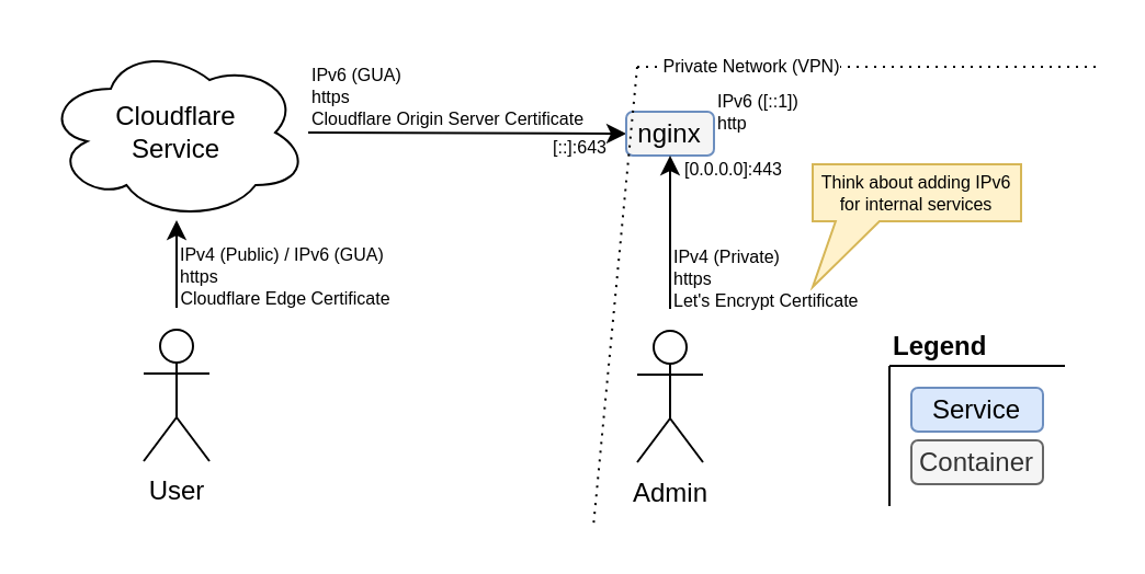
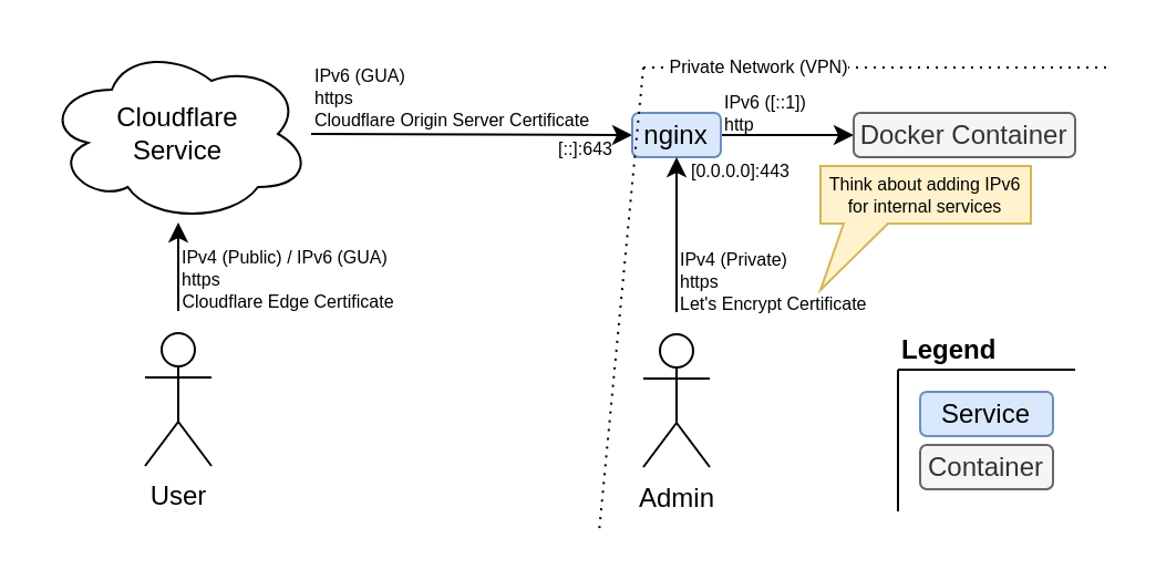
- <mxCell id="9" value="&lt;font style=&quot;font-size: 12px&quot;&gt;nginx&lt;/font&gt;" style="rounded=1;whiteSpace=wrap;html=1;fontSize=10;fillColor=#f5f5f5;strokeColor=#6c8ebf;" parent="1" vertex="1"><mxGeometry x="285" y="50.5" width="40" height="20" as="geometry" /></mxCell>
+ <mxCell id="9" value="&lt;font style=&quot;font-size: 12px&quot;&gt;nginx&lt;/font&gt;" style="rounded=1;whiteSpace=wrap;html=1;fontSize=10;fillColor=#dae8fc;strokeColor=#6c8ebf;" parent="1" vertex="1"><mxGeometry x="285" y="50.5" width="40" height="20" as="geometry" /></mxCell>
+ <mxCell id="8" style="edgeStyle=orthogonalEdgeStyle;rounded=0;orthogonalLoop=1;jettySize=auto;html=1;exitX=1;exitY=0.5;exitDx=0;exitDy=0;entryX=0;entryY=0.5;entryDx=0;entryDy=0;fontSize=12;endArrow=classic;endFill=1;" parent="1" source="9" target="10" edge="1"><mxGeometry relative="1" as="geometry"><Array as="points"><mxPoint x="335" y="60.5" /></Array><mxPoint x="325" y="79.5" as="sourcePoint" /></mxGeometry></mxCell>
+ <mxCell id="10" value="&lt;font style=&quot;font-size: 12px&quot;&gt;Docker Container&lt;/font&gt;" style="rounded=1;whiteSpace=wrap;html=1;fontSize=10;fillColor=#f5f5f5;strokeColor=#666666;fontColor=#333333;" parent="1" vertex="1"><mxGeometry x="385" y="50.5" width="100" height="20" as="geometry" /></mxCell>
